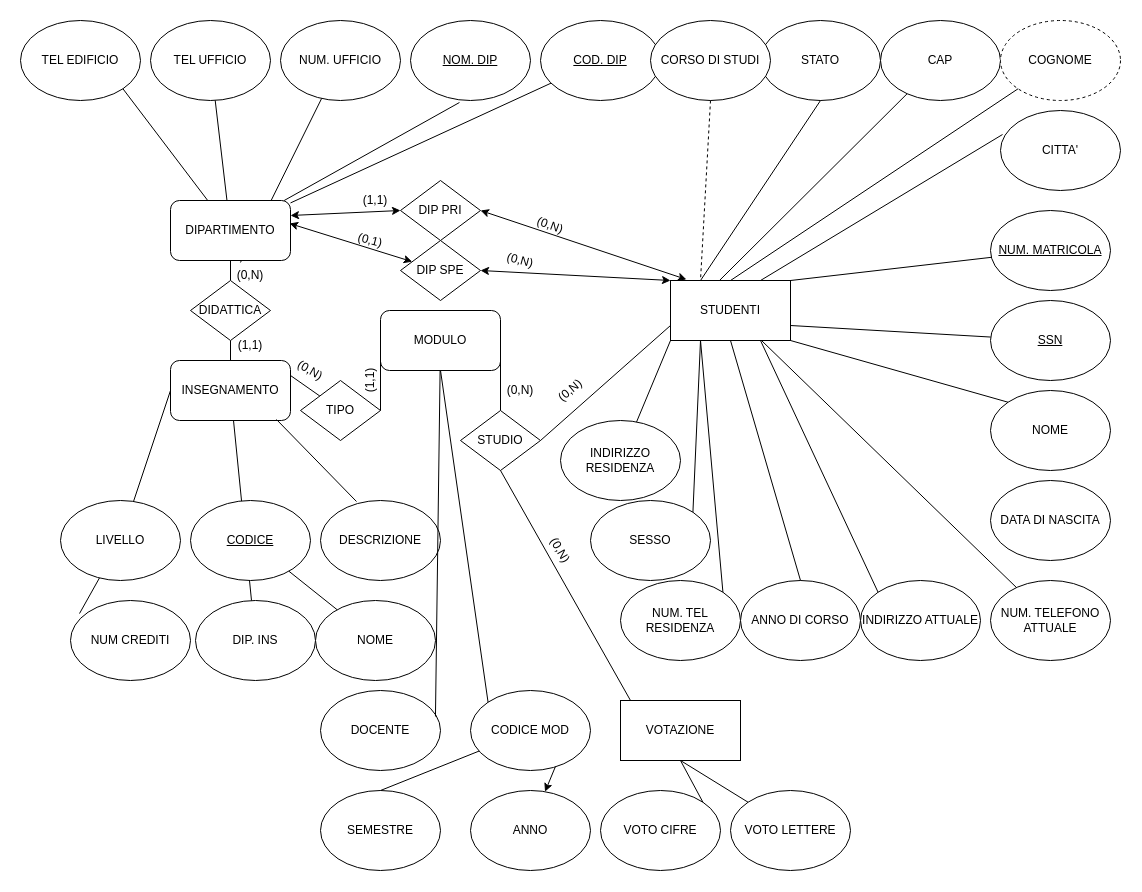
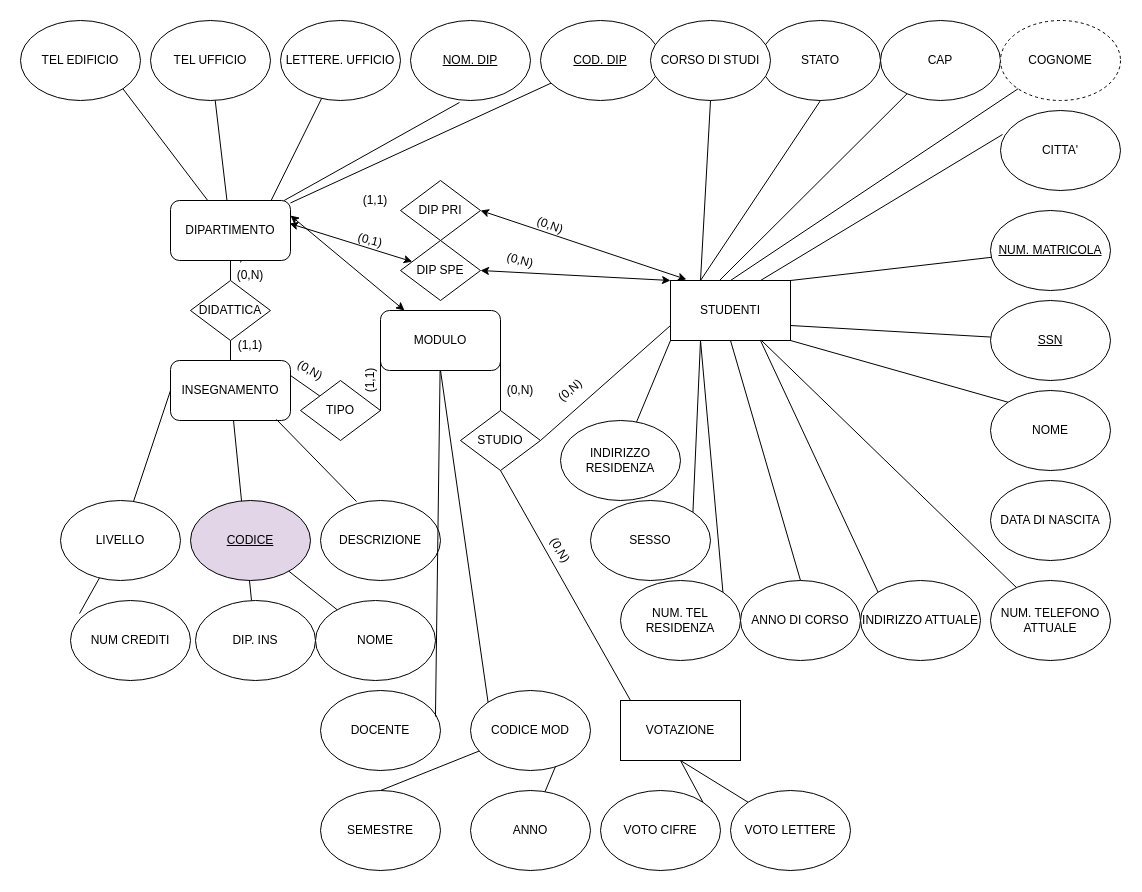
- <mxCell id="28" value="NUM. UFFICIO" style="ellipse;whiteSpace=wrap;html=1;" parent="1" vertex="1"><mxGeometry x="280" width="120" height="80" as="geometry" y="20" /></mxCell>
+ <mxCell id="28" value="LETTERE. UFFICIO" style="ellipse;whiteSpace=wrap;html=1;" parent="1" vertex="1"><mxGeometry x="280" width="120" height="80" as="geometry" y="20" /></mxCell>
- <mxCell id="92" value="" style="endArrow=none;html=1;entryX=0.25;entryY=0;entryDx=0;entryDy=0;exitX=0.5;exitY=1;exitDx=0;exitDy=0;dashed=1;" edge="1" parent="1" source="91" target="2"><mxGeometry width="50" height="50" relative="1" as="geometry"><mxPoint x="520" y="510" as="sourcePoint" /><mxPoint x="570" y="460" as="targetPoint" /></mxGeometry></mxCell>
+ <mxCell id="92" value="" style="endArrow=none;html=1;entryX=0.25;entryY=0;entryDx=0;entryDy=0;exitX=0.5;exitY=1;exitDx=0;exitDy=0;" edge="1" parent="1" source="91" target="2"><mxGeometry width="50" height="50" relative="1" as="geometry"><mxPoint x="520" y="510" as="sourcePoint" /><mxPoint x="570" y="460" as="targetPoint" /></mxGeometry></mxCell>
- <mxCell id="71" value="" style="endArrow=classic;startArrow=classic;html=1;exitX=1;exitY=0.25;exitDx=0;exitDy=0;entryX=0;entryY=0.5;entryDx=0;entryDy=0;" parent="1" source="61" target="69" edge="1"><mxGeometry width="50" height="50" relative="1" as="geometry"><mxPoint x="450" y="240" as="sourcePoint" /><mxPoint x="500" y="190" as="targetPoint" /></mxGeometry></mxCell>
+ <mxCell id="71" value="" style="endArrow=classic;startArrow=classic;html=1;exitX=1;exitY=0.25;exitDx=0;exitDy=0;" parent="1" source="61" target="50" edge="1"><mxGeometry width="50" height="50" relative="1" as="geometry"><mxPoint x="450" y="240" as="sourcePoint" /><mxPoint x="500" y="190" as="targetPoint" /></mxGeometry></mxCell>
- <mxCell id="85" value="&lt;u&gt;CODICE&lt;/u&gt;" style="ellipse;whiteSpace=wrap;html=1;" parent="1" vertex="1"><mxGeometry x="190" y="500" width="120" height="80" as="geometry" /></mxCell>
+ <mxCell id="85" value="&lt;u&gt;CODICE&lt;/u&gt;" style="ellipse;whiteSpace=wrap;html=1;fillColor=#e1d5e7;" parent="1" vertex="1"><mxGeometry x="190" y="500" width="120" height="80" as="geometry" /></mxCell>
- <mxCell id="60" value="" style="endArrow=classic;html=1;exitX=0.708;exitY=0.95;exitDx=0;exitDy=0;exitPerimeter=0;" parent="1" source="53" target="54" edge="1"><mxGeometry width="50" height="50" relative="1" as="geometry"><mxPoint x="570.04" y="844" as="sourcePoint" /><mxPoint x="520" y="700" as="targetPoint" /></mxGeometry></mxCell>
+ <mxCell id="60" value="" style="endArrow=none;html=1;exitX=0.708;exitY=0.95;exitDx=0;exitDy=0;exitPerimeter=0;" parent="1" source="53" target="54" edge="1"><mxGeometry width="50" height="50" relative="1" as="geometry"><mxPoint x="570.04" y="844" as="sourcePoint" /><mxPoint x="520" y="700" as="targetPoint" /></mxGeometry></mxCell>
